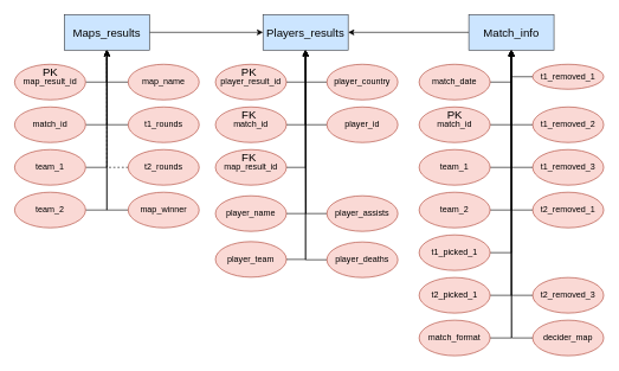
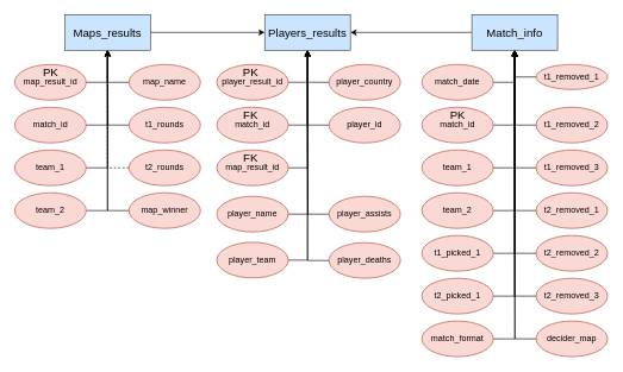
+ <mxCell id="55" style="edgeStyle=orthogonalEdgeStyle;rounded=0;orthogonalLoop=1;jettySize=auto;html=1;exitX=0;exitY=0.5;exitDx=0;exitDy=0;entryX=0.5;entryY=1;entryDx=0;entryDy=0;" edge="1" parent="1" source="56" target="38"><mxGeometry relative="1" as="geometry" /></mxCell>
+ <mxCell id="56" value="t2_removed_2" style="ellipse;whiteSpace=wrap;html=1;fillColor=#fad9d5;strokeColor=#ae4132;" vertex="1" parent="1"><mxGeometry x="750" y="330" width="100" height="50" as="geometry" /></mxCell>
